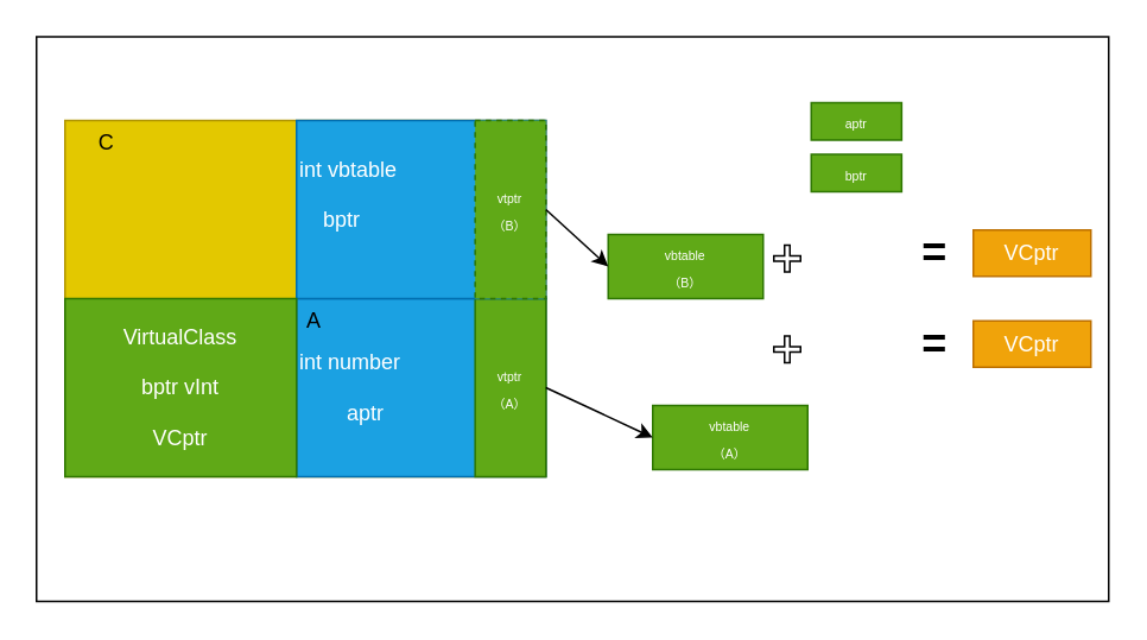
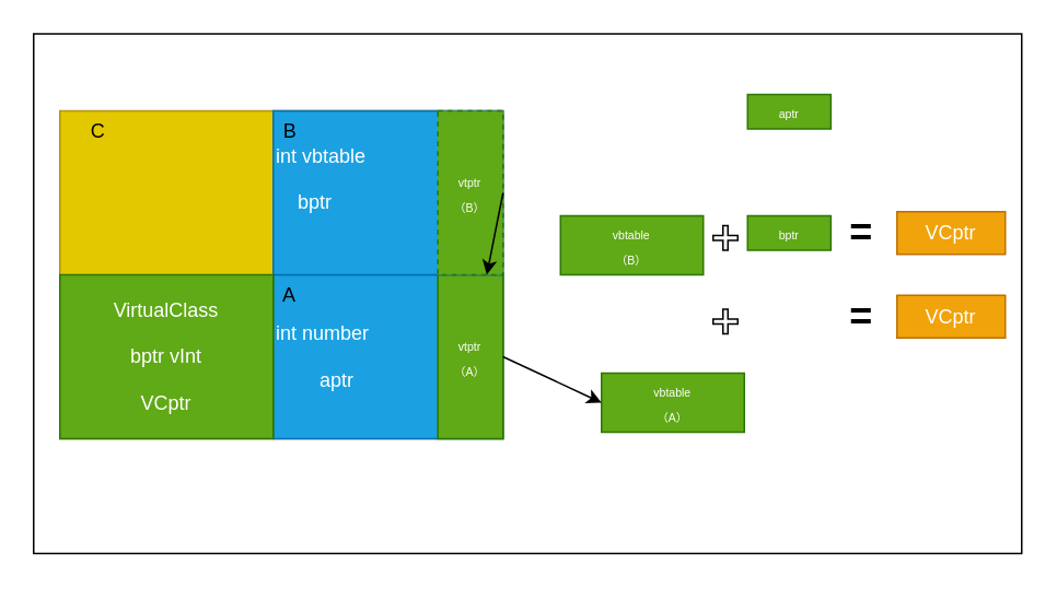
+ <mxCell id="9" value="B" style="text;html=1;strokeColor=none;fillColor=none;align=center;verticalAlign=middle;whiteSpace=wrap;rounded=0;fontColor=#000000;" parent="8" vertex="1"><mxGeometry width="20.837" height="25.69" as="geometry" /></mxCell>
- <mxCell id="16" value="&lt;font style=&quot;font-size: 7px;&quot;&gt;bptr&lt;br&gt;&lt;/font&gt;" style="rounded=0;whiteSpace=wrap;html=1;strokeColor=#2D7600;fontColor=#ffffff;fillColor=#60a917;" vertex="1" parent="1"><mxGeometry x="455" y="86" width="50.75" height="21" as="geometry" /></mxCell>
+ <mxCell id="16" value="&lt;font style=&quot;font-size: 7px;&quot;&gt;bptr&lt;br&gt;&lt;/font&gt;" style="rounded=0;whiteSpace=wrap;html=1;strokeColor=#2D7600;fontColor=#ffffff;fillColor=#60a917;" vertex="1" parent="1"><mxGeometry x="455" y="131" width="50.75" height="21" as="geometry" /></mxCell>
- <mxCell id="14" style="edgeStyle=none;html=1;exitX=1;exitY=0.5;exitDx=0;exitDy=0;entryX=0;entryY=0.5;entryDx=0;entryDy=0;strokeColor=#000000;" edge="1" parent="1" source="10" target="12"><mxGeometry relative="1" as="geometry" /></mxCell>
+ <mxCell id="14" style="edgeStyle=none;html=1;exitX=1;exitY=0.5;exitDx=0;exitDy=0;strokeColor=#000000;" edge="1" parent="1" source="10" target="7"><mxGeometry relative="1" as="geometry" /></mxCell>
